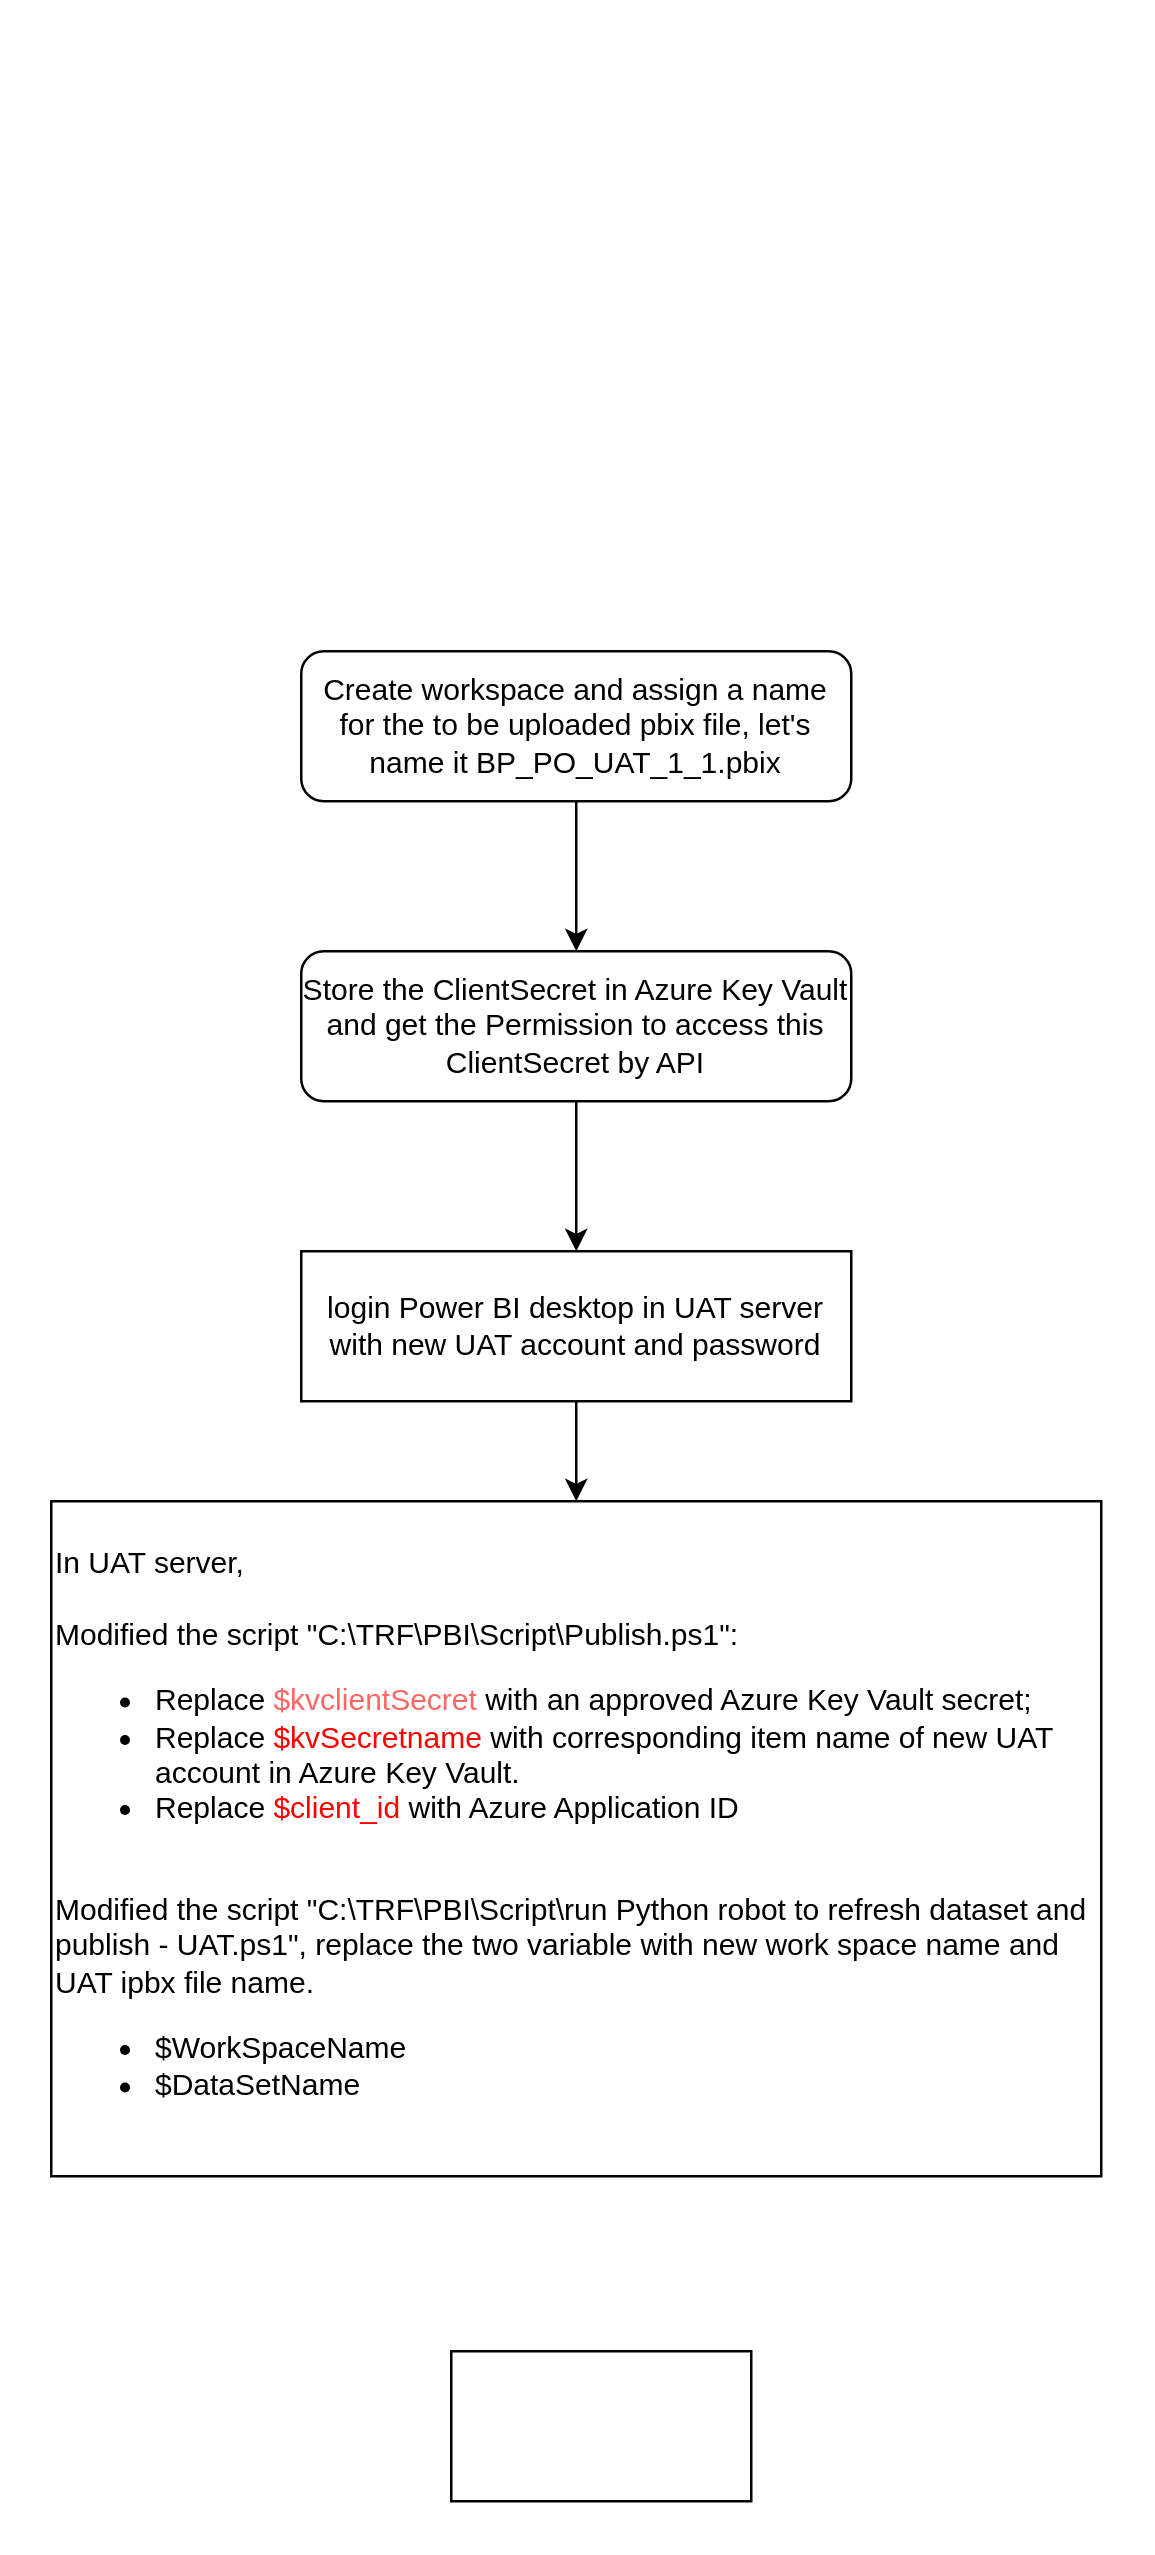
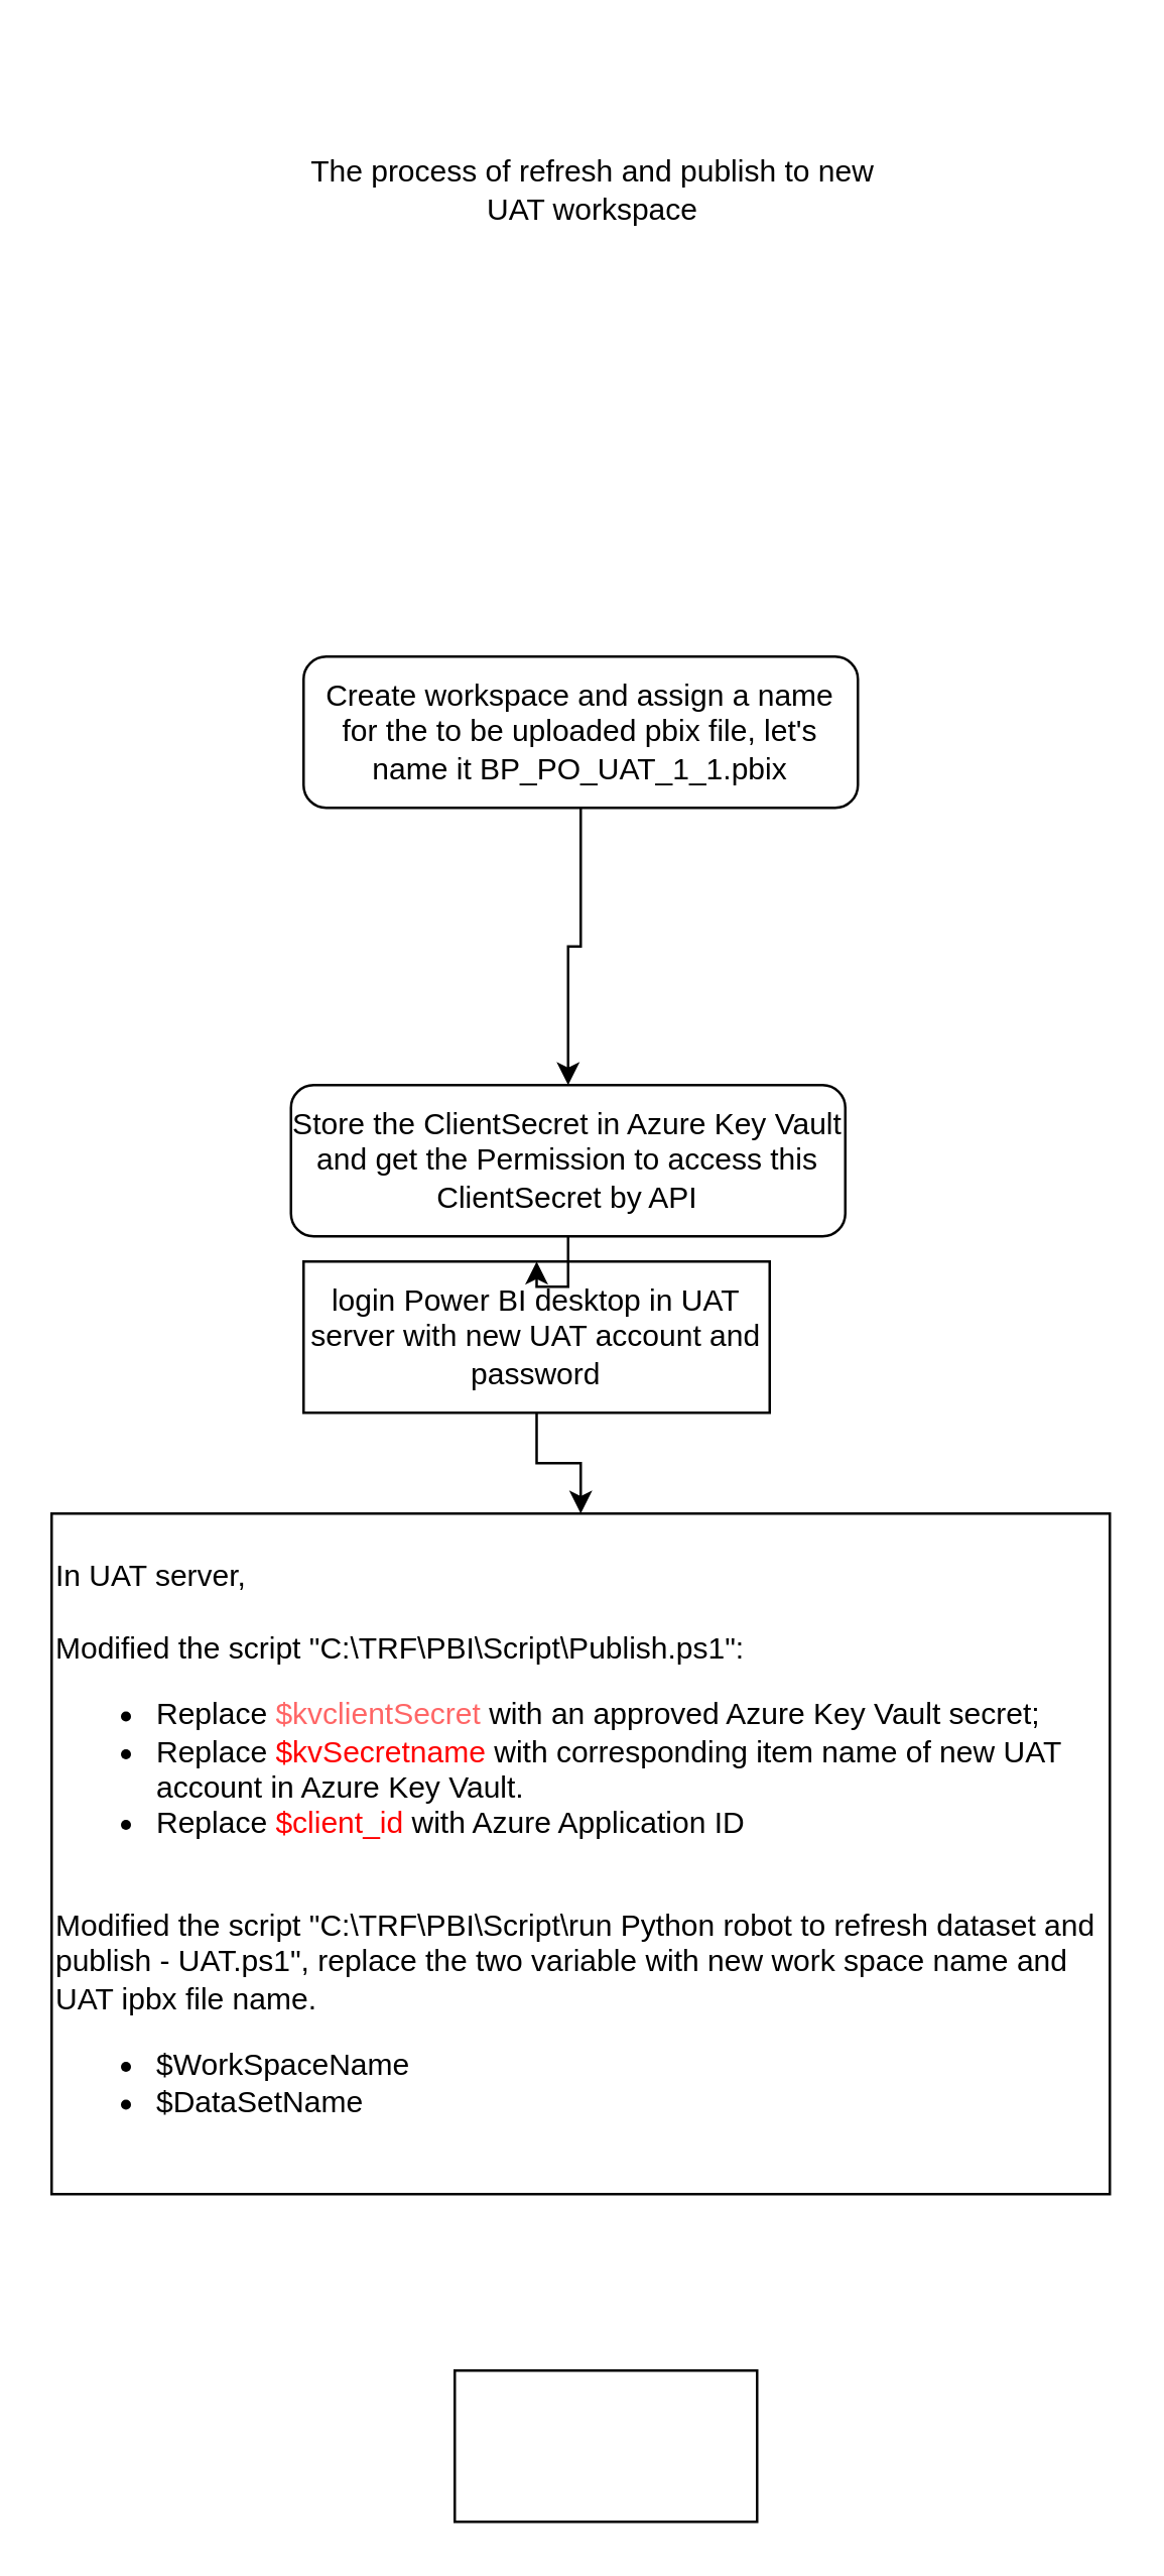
+ <mxCell id="2" value="The process of refresh and publish to new UAT workspace" style="text;html=1;strokeColor=none;fillColor=none;align=center;verticalAlign=middle;whiteSpace=wrap;rounded=0;" parent="1" vertex="1"><mxGeometry x="110" y="20" width="250" height="110" as="geometry" /></mxCell>
- <mxCell id="7" value="Store the ClientSecret in Azure Key Vault and get the Permission to access this ClientSecret by API" style="rounded=1;whiteSpace=wrap;html=1;" vertex="1" parent="1"><mxGeometry x="120" y="380" width="220" height="60" as="geometry" /></mxCell>
+ <mxCell id="7" value="Store the ClientSecret in Azure Key Vault and get the Permission to access this ClientSecret by API" style="rounded=1;whiteSpace=wrap;html=1;" vertex="1" parent="1"><mxGeometry x="115" y="430" width="220" height="60" as="geometry" /></mxCell>
- <mxCell id="4" value="login Power BI desktop in UAT server with new UAT account and password" style="rounded=0;whiteSpace=wrap;html=1;" parent="1" vertex="1"><mxGeometry x="120" y="500" width="220" height="60" as="geometry" /></mxCell>
+ <mxCell id="4" value="login Power BI desktop in UAT server with new UAT account and password" style="rounded=0;whiteSpace=wrap;html=1;" parent="1" vertex="1"><mxGeometry x="120" y="500" width="185" height="60" as="geometry" /></mxCell>
